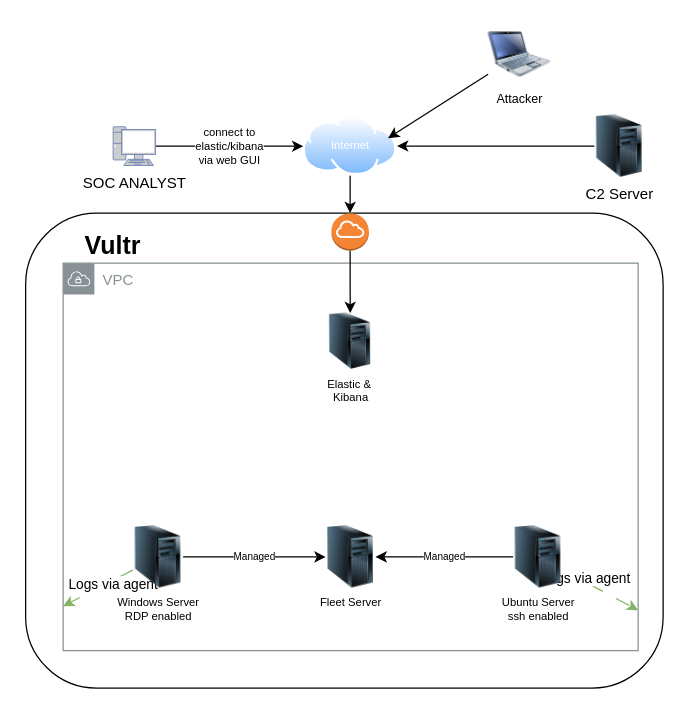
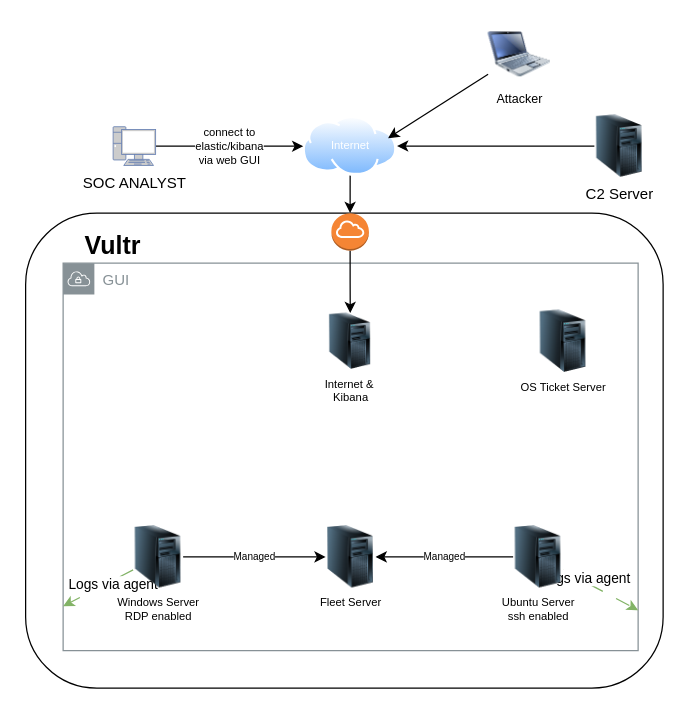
- <mxCell id="3" value="VPC" style="sketch=0;outlineConnect=0;gradientColor=none;html=1;whiteSpace=wrap;fontSize=12;fontStyle=0;shape=mxgraph.aws4.group;grIcon=mxgraph.aws4.group_vpc;strokeColor=#879196;fillColor=none;verticalAlign=top;align=left;spacingLeft=30;fontColor=#879196;dashed=0;" vertex="1" parent="1"><mxGeometry x="50" y="210" width="460" height="310" as="geometry" /></mxCell>
+ <mxCell id="3" value="GUI" style="sketch=0;outlineConnect=0;gradientColor=none;html=1;whiteSpace=wrap;fontSize=12;fontStyle=0;shape=mxgraph.aws4.group;grIcon=mxgraph.aws4.group_vpc;strokeColor=#879196;fillColor=none;verticalAlign=top;align=left;spacingLeft=30;fontColor=#879196;dashed=0;" vertex="1" parent="1"><mxGeometry x="50" y="210" width="460" height="310" as="geometry" /></mxCell>
+ <mxCell id="13" value="OS Ticket Server" style="image;html=1;image=img/lib/clip_art/computers/Server_Tower_128x128.png;fontSize=9;" vertex="1" parent="1"><mxGeometry x="430" y="247.5" width="40" height="50" as="geometry" /></mxCell>
- <mxCell id="5" value="&lt;font style=&quot;font-size: 9px;&quot;&gt;Elastic &amp;amp;&amp;nbsp;&lt;/font&gt;&lt;div style=&quot;font-size: 9px;&quot;&gt;&lt;font style=&quot;font-size: 9px;&quot;&gt;Kibana&lt;/font&gt;&lt;div style=&quot;font-size: 9px;&quot;&gt;&lt;br style=&quot;font-size: 9px;&quot;&gt;&lt;/div&gt;&lt;/div&gt;" style="image;html=1;image=img/lib/clip_art/computers/Server_Tower_128x128.png;fontSize=9;" vertex="1" parent="1"><mxGeometry x="259" y="250" width="41.25" height="45" as="geometry" /></mxCell>
+ <mxCell id="5" value="&lt;font style=&quot;font-size: 9px;&quot;&gt;Internet &amp;amp;&amp;nbsp;&lt;/font&gt;&lt;div style=&quot;font-size: 9px;&quot;&gt;&lt;font style=&quot;font-size: 9px;&quot;&gt;Kibana&lt;/font&gt;&lt;div style=&quot;font-size: 9px;&quot;&gt;&lt;br style=&quot;font-size: 9px;&quot;&gt;&lt;/div&gt;&lt;/div&gt;" style="image;html=1;image=img/lib/clip_art/computers/Server_Tower_128x128.png;fontSize=9;" vertex="1" parent="1"><mxGeometry x="259" y="250" width="41.25" height="45" as="geometry" /></mxCell>
